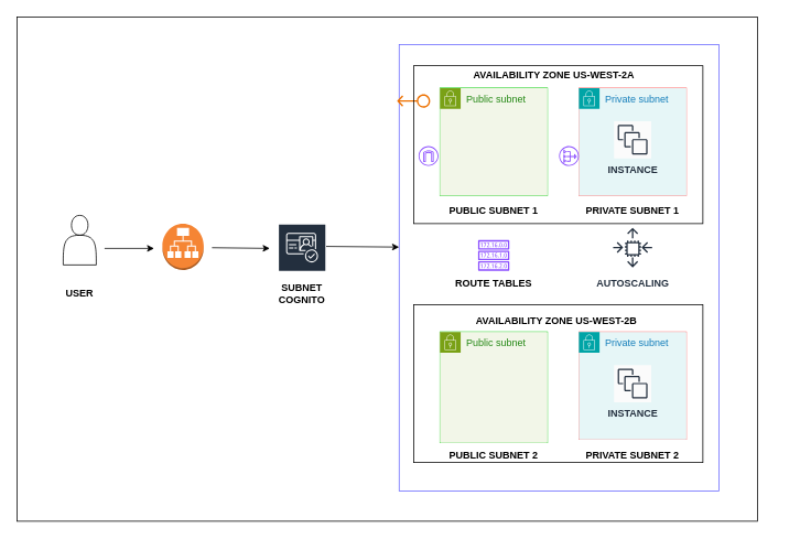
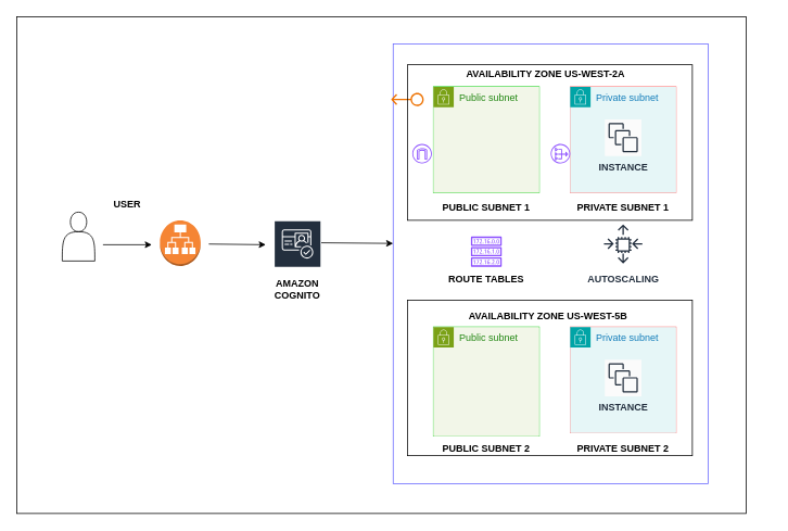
- <mxCell id="6" value="&lt;b&gt;USER&lt;/b&gt;" style="text;html=1;align=center;verticalAlign=middle;whiteSpace=wrap;rounded=0;" vertex="1" parent="1"><mxGeometry x="66" y="340" width="60" height="30" as="geometry" /></mxCell>
+ <mxCell id="6" value="&lt;b&gt;USER&lt;/b&gt;" style="text;html=1;align=center;verticalAlign=middle;whiteSpace=wrap;rounded=0;" vertex="1" parent="1"><mxGeometry x="126" y="235" width="60" height="30" as="geometry" /></mxCell>
- <mxCell id="10" value="&lt;b&gt;SUBNET COGNITO&lt;/b&gt;" style="text;html=1;align=center;verticalAlign=middle;whiteSpace=wrap;rounded=0;" vertex="1" parent="1"><mxGeometry x="310.09" y="340" width="110" height="30" as="geometry" /></mxCell>
+ <mxCell id="10" value="&lt;b&gt;AMAZON COGNITO&lt;/b&gt;" style="text;html=1;align=center;verticalAlign=middle;whiteSpace=wrap;rounded=0;" vertex="1" parent="1"><mxGeometry x="310.09" y="340" width="110" height="30" as="geometry" /></mxCell>
- <mxCell id="29" value="&lt;b&gt;AVAILABILITY ZONE US-WEST-2B&lt;/b&gt;" style="text;html=1;align=center;verticalAlign=middle;whiteSpace=wrap;rounded=0;" vertex="1" parent="1"><mxGeometry x="532.92" y="373" width="280" height="30" as="geometry" /></mxCell>
+ <mxCell id="29" value="&lt;b&gt;AVAILABILITY ZONE US-WEST-5B&lt;/b&gt;" style="text;html=1;align=center;verticalAlign=middle;whiteSpace=wrap;rounded=0;" vertex="1" parent="1"><mxGeometry x="532.92" y="373" width="280" height="30" as="geometry" /></mxCell>
